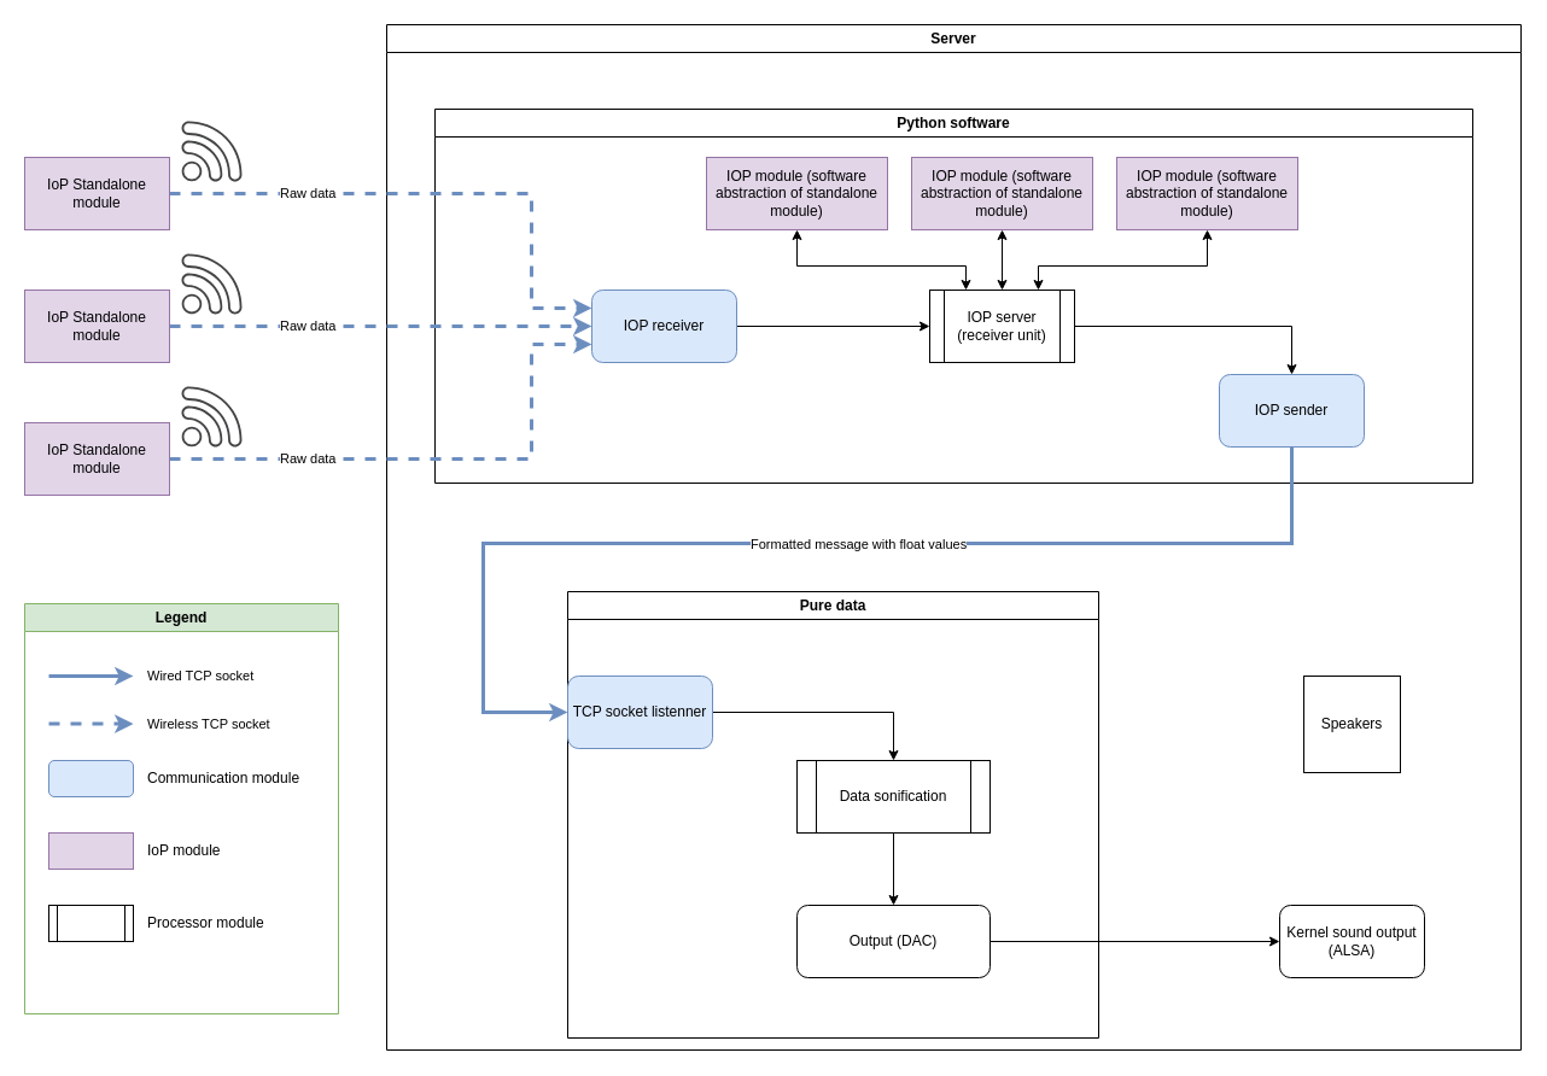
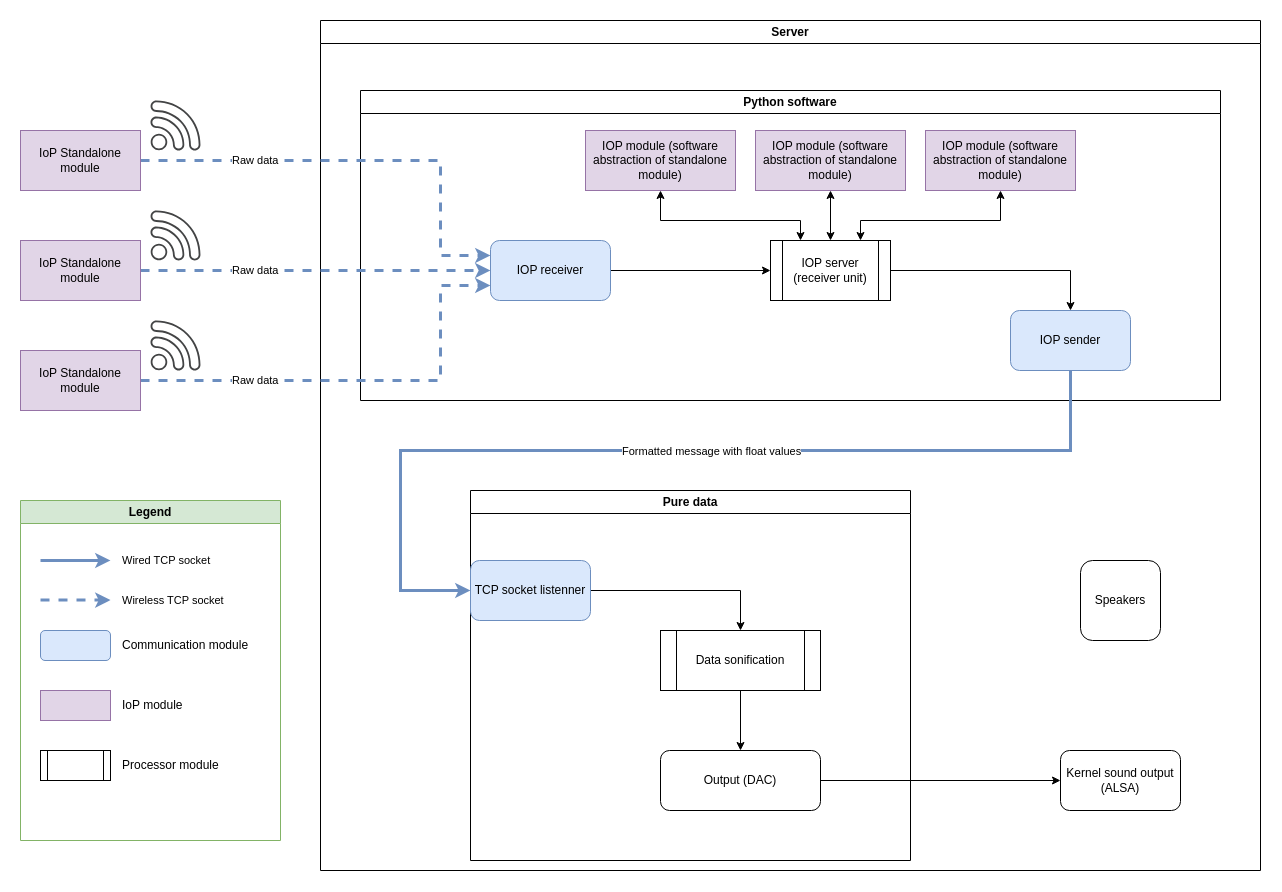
- <mxCell id="11" value="Speakers" style="whiteSpace=wrap;html=1;aspect=fixed;" parent="2" vertex="1"><mxGeometry x="760" y="540" width="80" height="80" as="geometry" /></mxCell>
+ <mxCell id="11" value="Speakers" style="whiteSpace=wrap;html=1;aspect=fixed;rounded=1;" parent="2" vertex="1"><mxGeometry x="760" y="540" width="80" height="80" as="geometry" /></mxCell>
